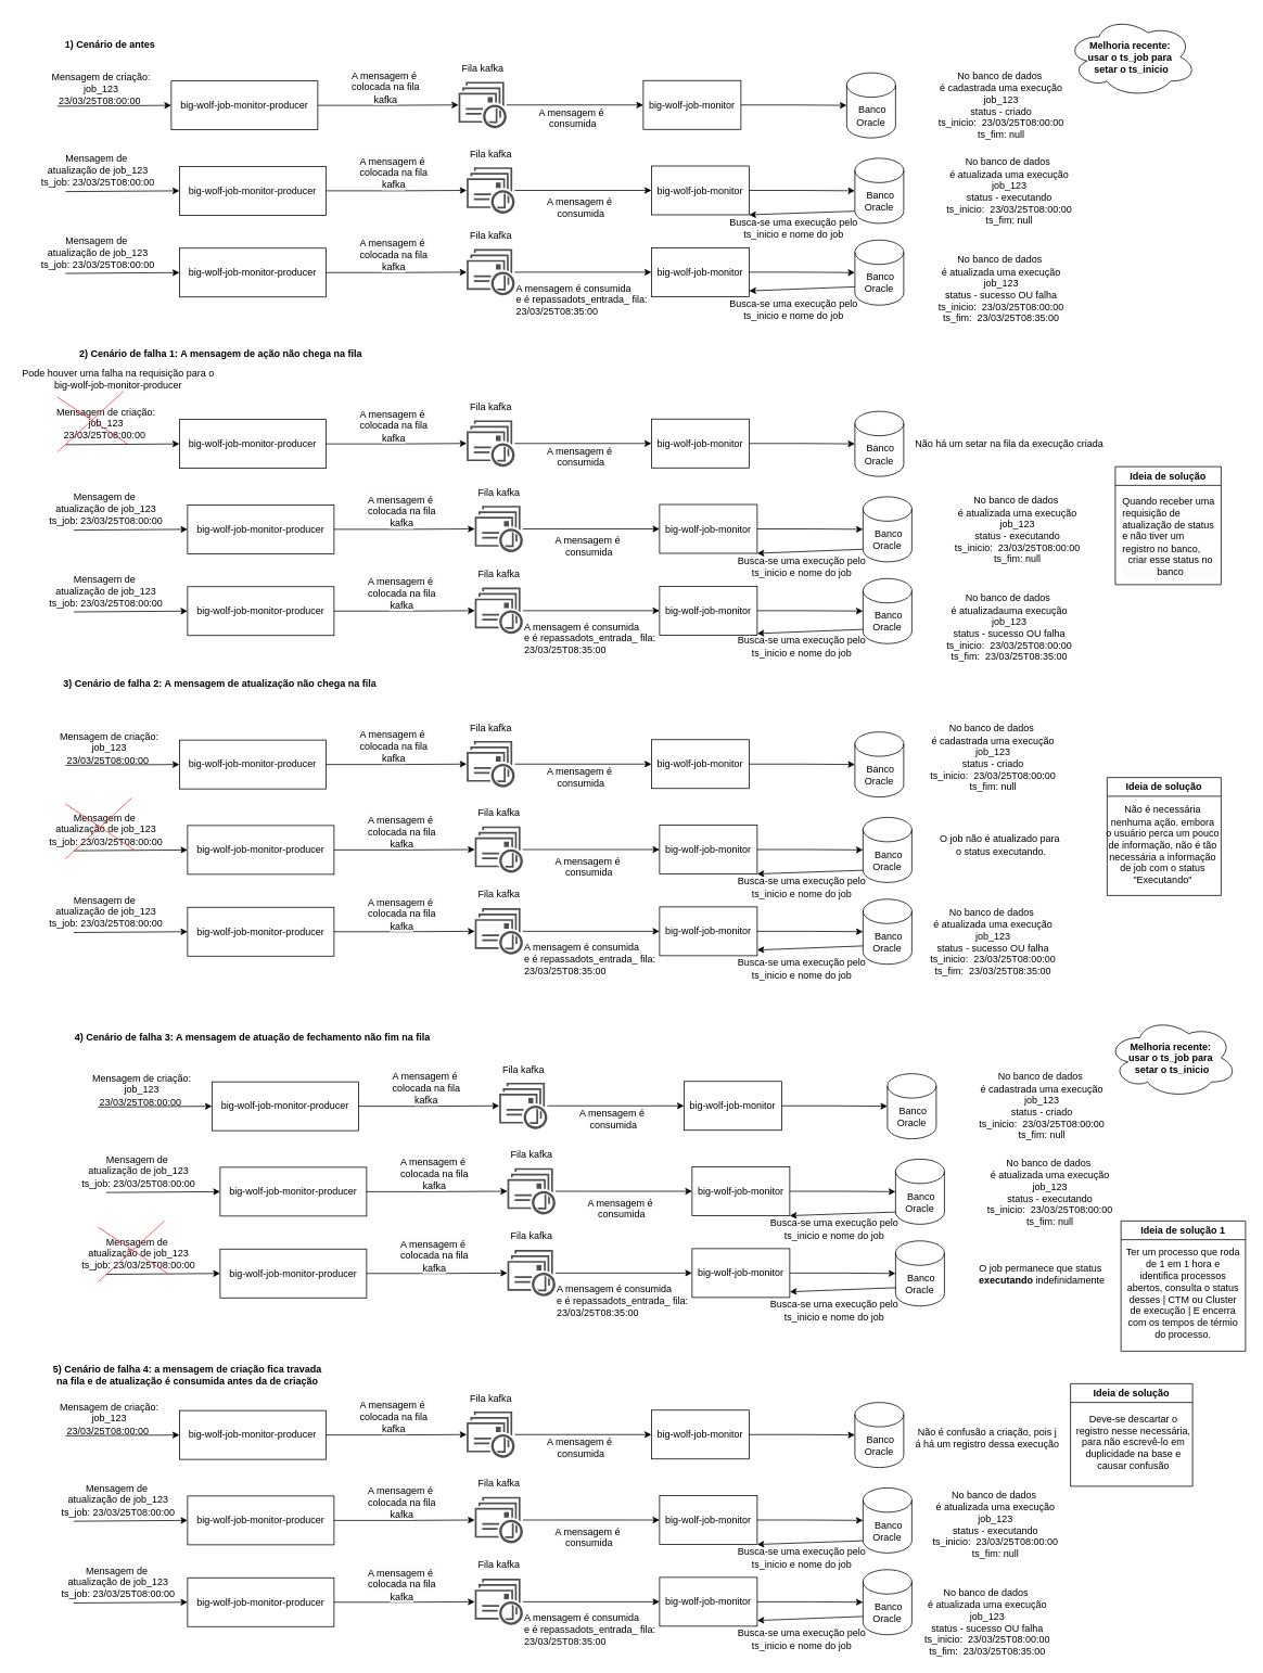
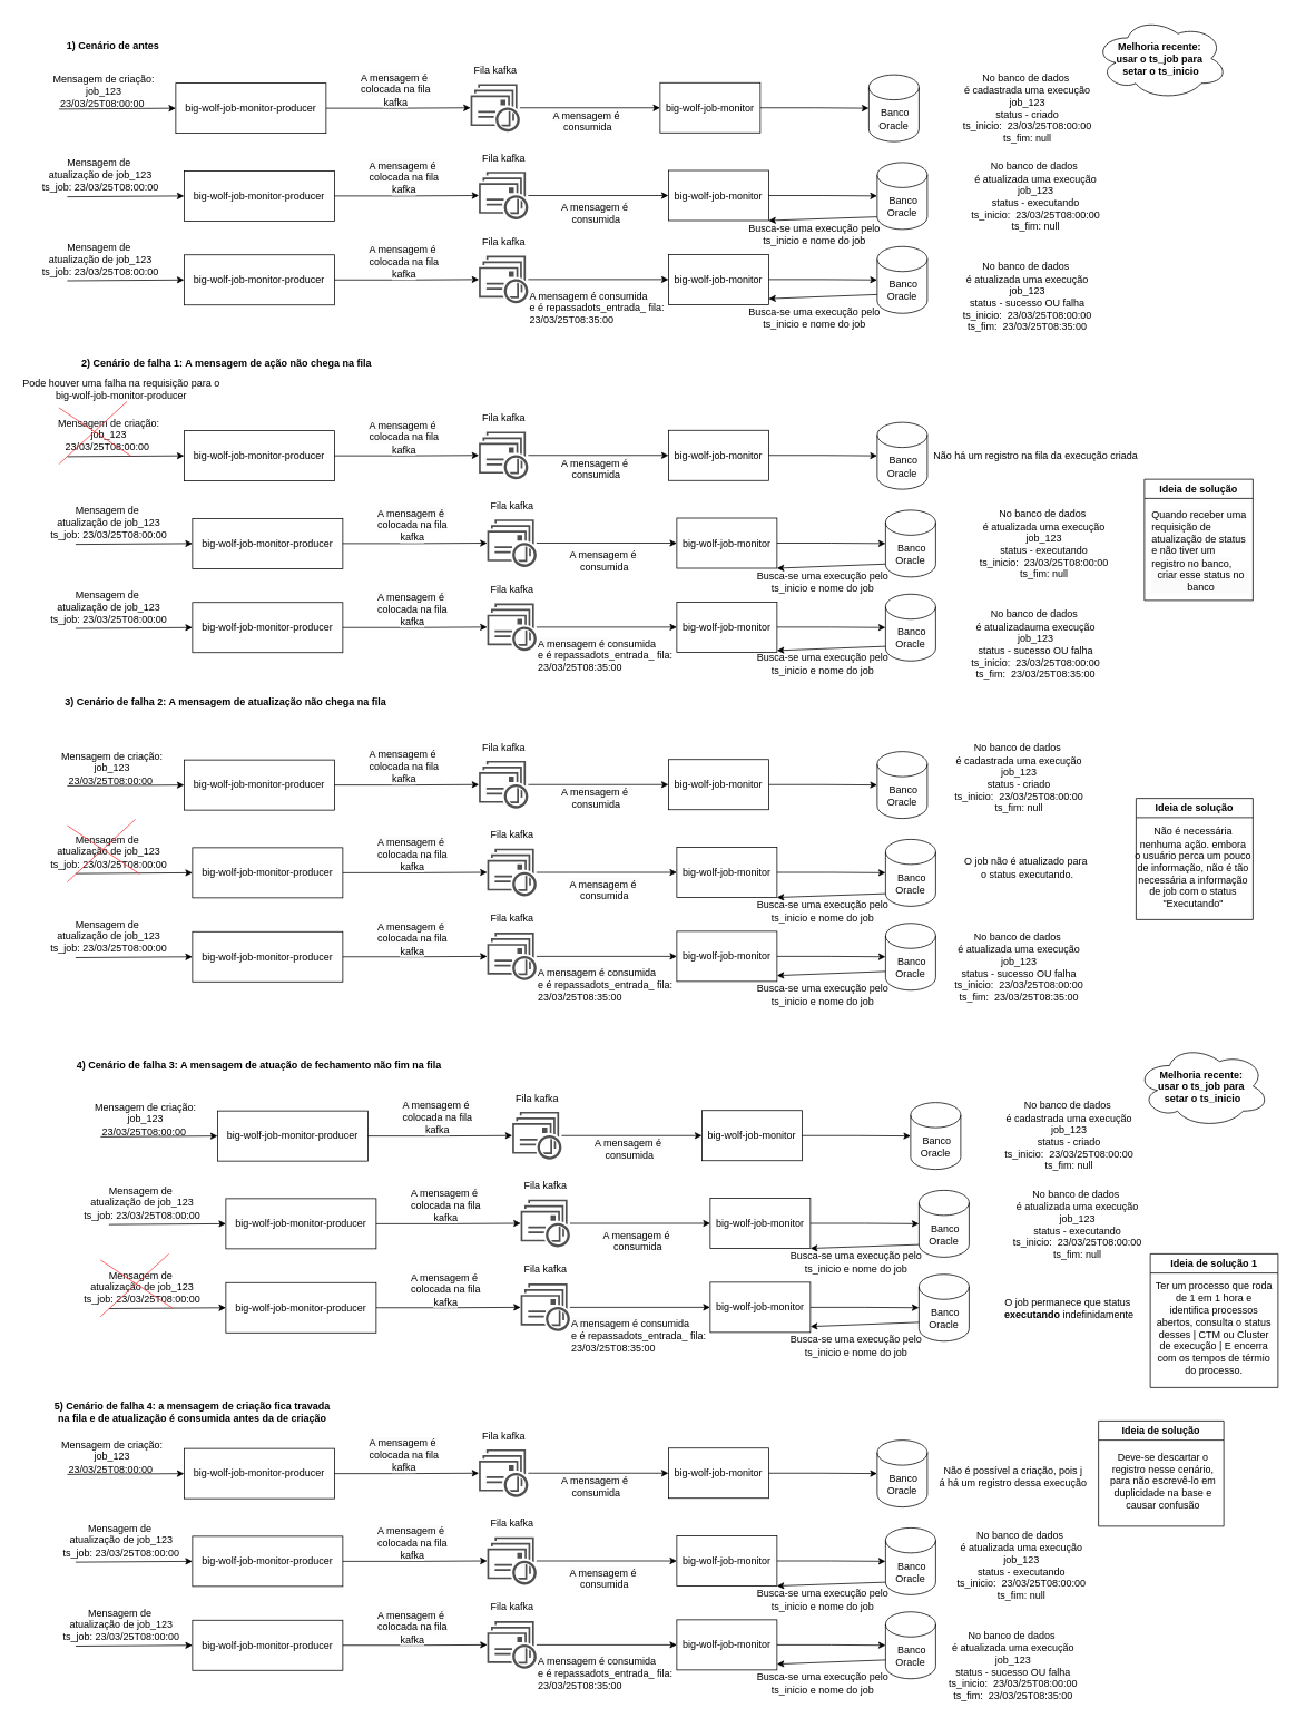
- <mxCell id="80" value="Não há um setar na fila da execução criada" style="text;html=1;align=center;verticalAlign=middle;whiteSpace=wrap;rounded=0;" vertex="1" parent="1"><mxGeometry x="1110" y="514.5" width="260" height="60" as="geometry" /></mxCell>
+ <mxCell id="80" value="Não há um registro na fila da execução criada" style="text;html=1;align=center;verticalAlign=middle;whiteSpace=wrap;rounded=0;" vertex="1" parent="1"><mxGeometry x="1110" y="514.5" width="260" height="60" as="geometry" /></mxCell>
- <mxCell id="240" value="Não é confusão a criação, pois j&lt;div&gt;á há um registro dessa execução&lt;/div&gt;" style="text;html=1;align=center;verticalAlign=middle;whiteSpace=wrap;rounded=0;" vertex="1" parent="1"><mxGeometry x="1083" y="1736.5" width="260" height="60" as="geometry" /></mxCell>
+ <mxCell id="240" value="Não é possível a criação, pois j&lt;div&gt;á há um registro dessa execução&lt;/div&gt;" style="text;html=1;align=center;verticalAlign=middle;whiteSpace=wrap;rounded=0;" vertex="1" parent="1"><mxGeometry x="1083" y="1736.5" width="260" height="60" as="geometry" /></mxCell>
- <mxCell id="246" value="Deve-se descartar o registro nesse necessária, para não escrevê-lo em duplicidade na base e causar confusão" style="text;html=1;align=center;verticalAlign=middle;whiteSpace=wrap;rounded=0;" vertex="1" parent="245"><mxGeometry x="5" y="34" width="145" height="76" as="geometry" /></mxCell>
+ <mxCell id="246" value="Deve-se descartar o registro nesse cenário, para não escrevê-lo em duplicidade na base e causar confusão" style="text;html=1;align=center;verticalAlign=middle;whiteSpace=wrap;rounded=0;" vertex="1" parent="245"><mxGeometry x="5" y="34" width="145" height="76" as="geometry" /></mxCell>
